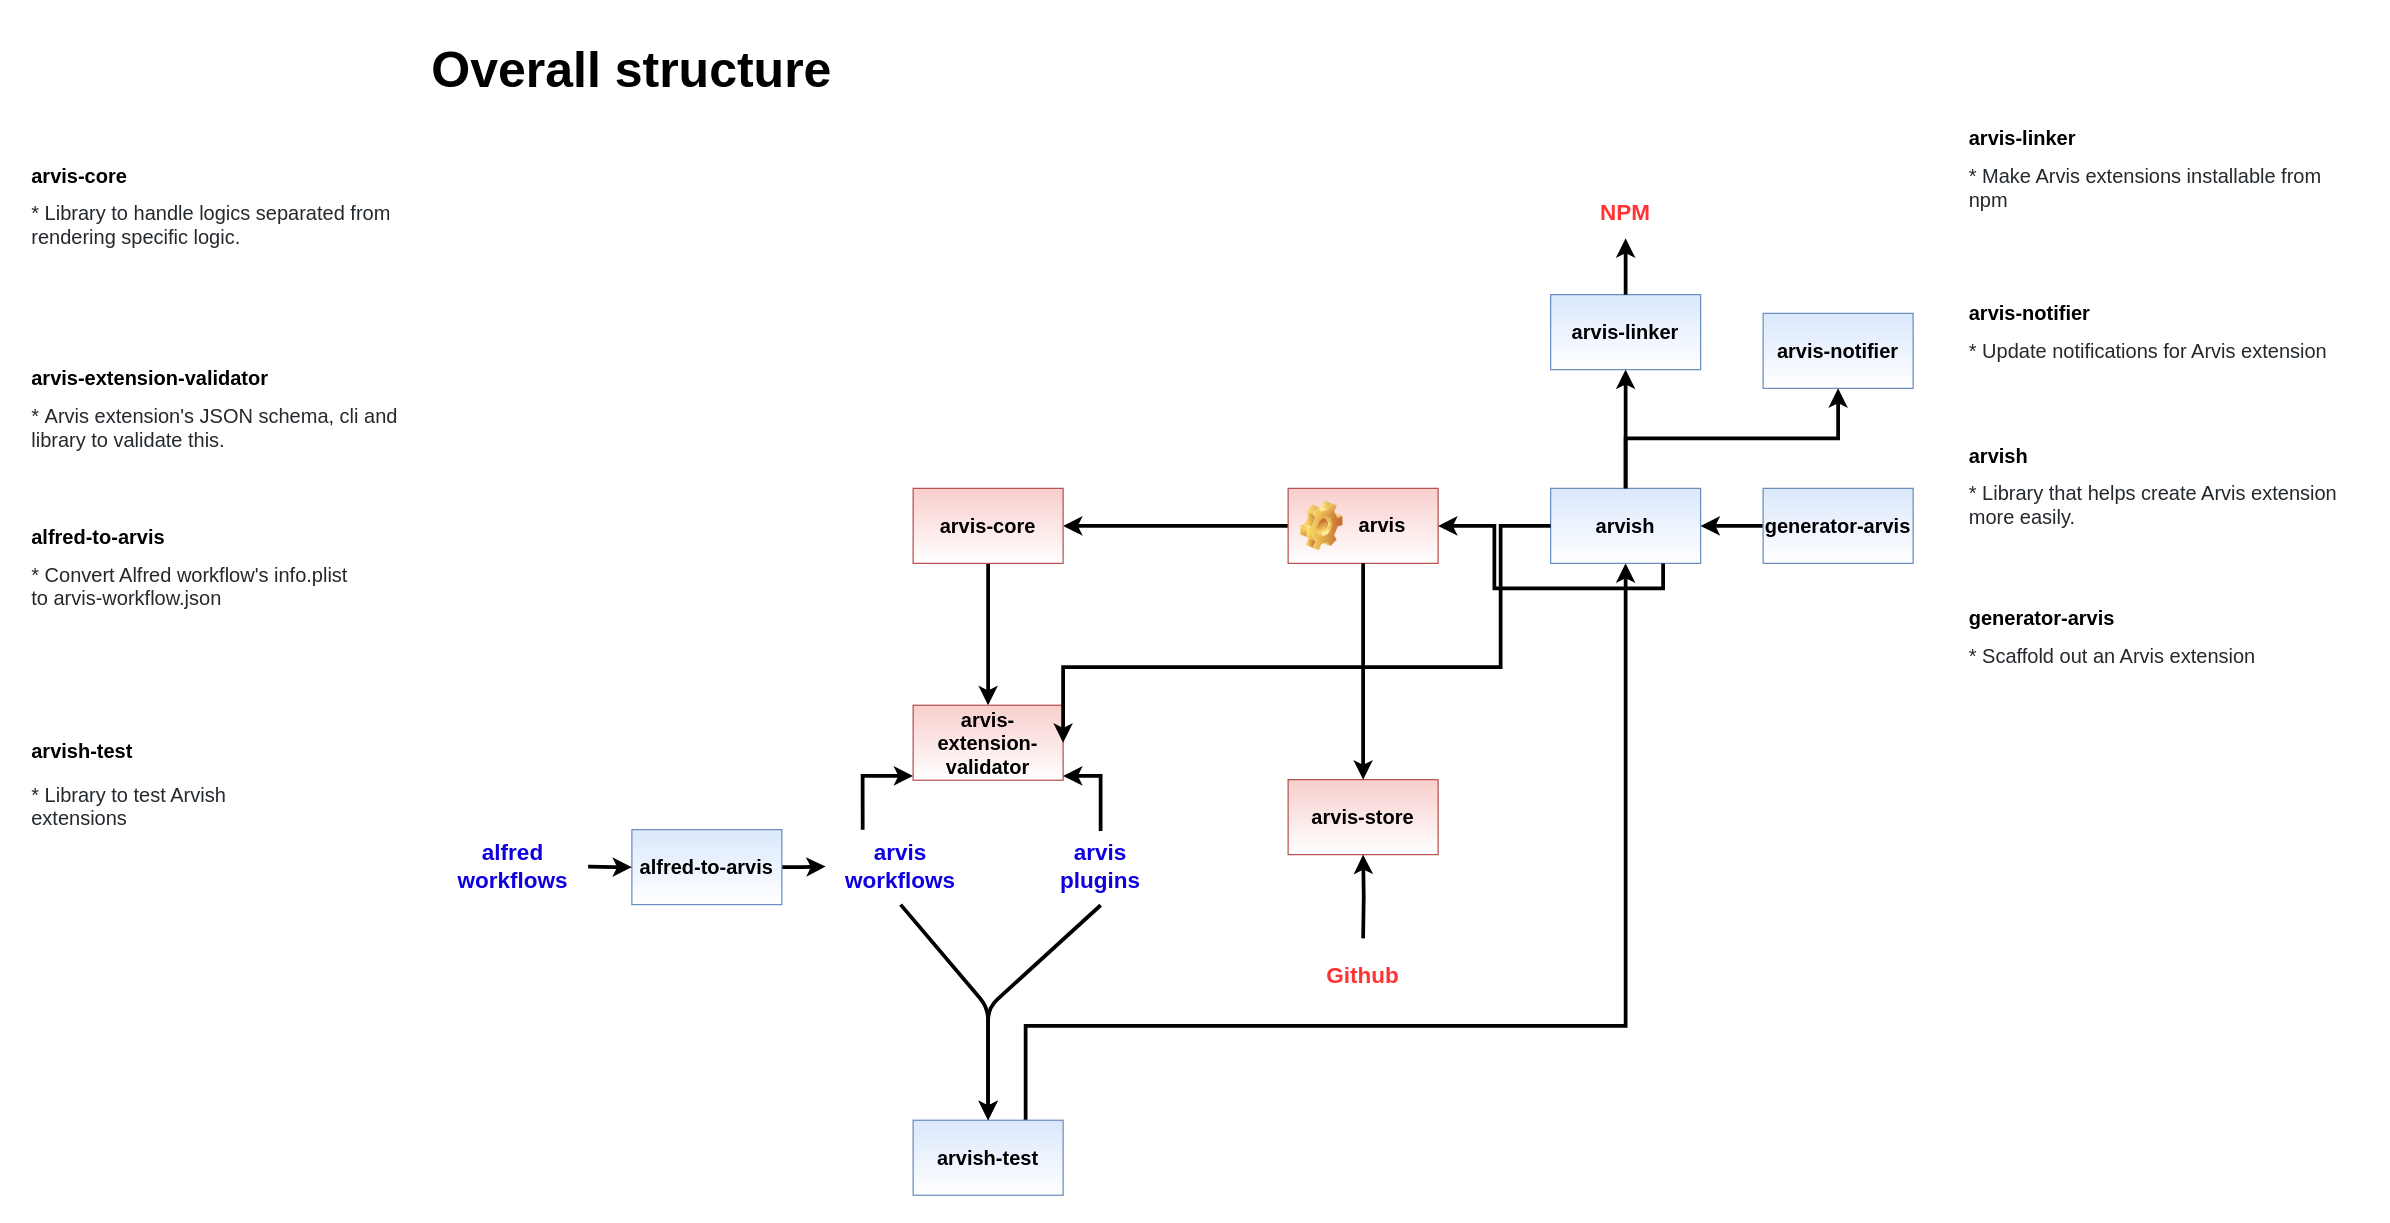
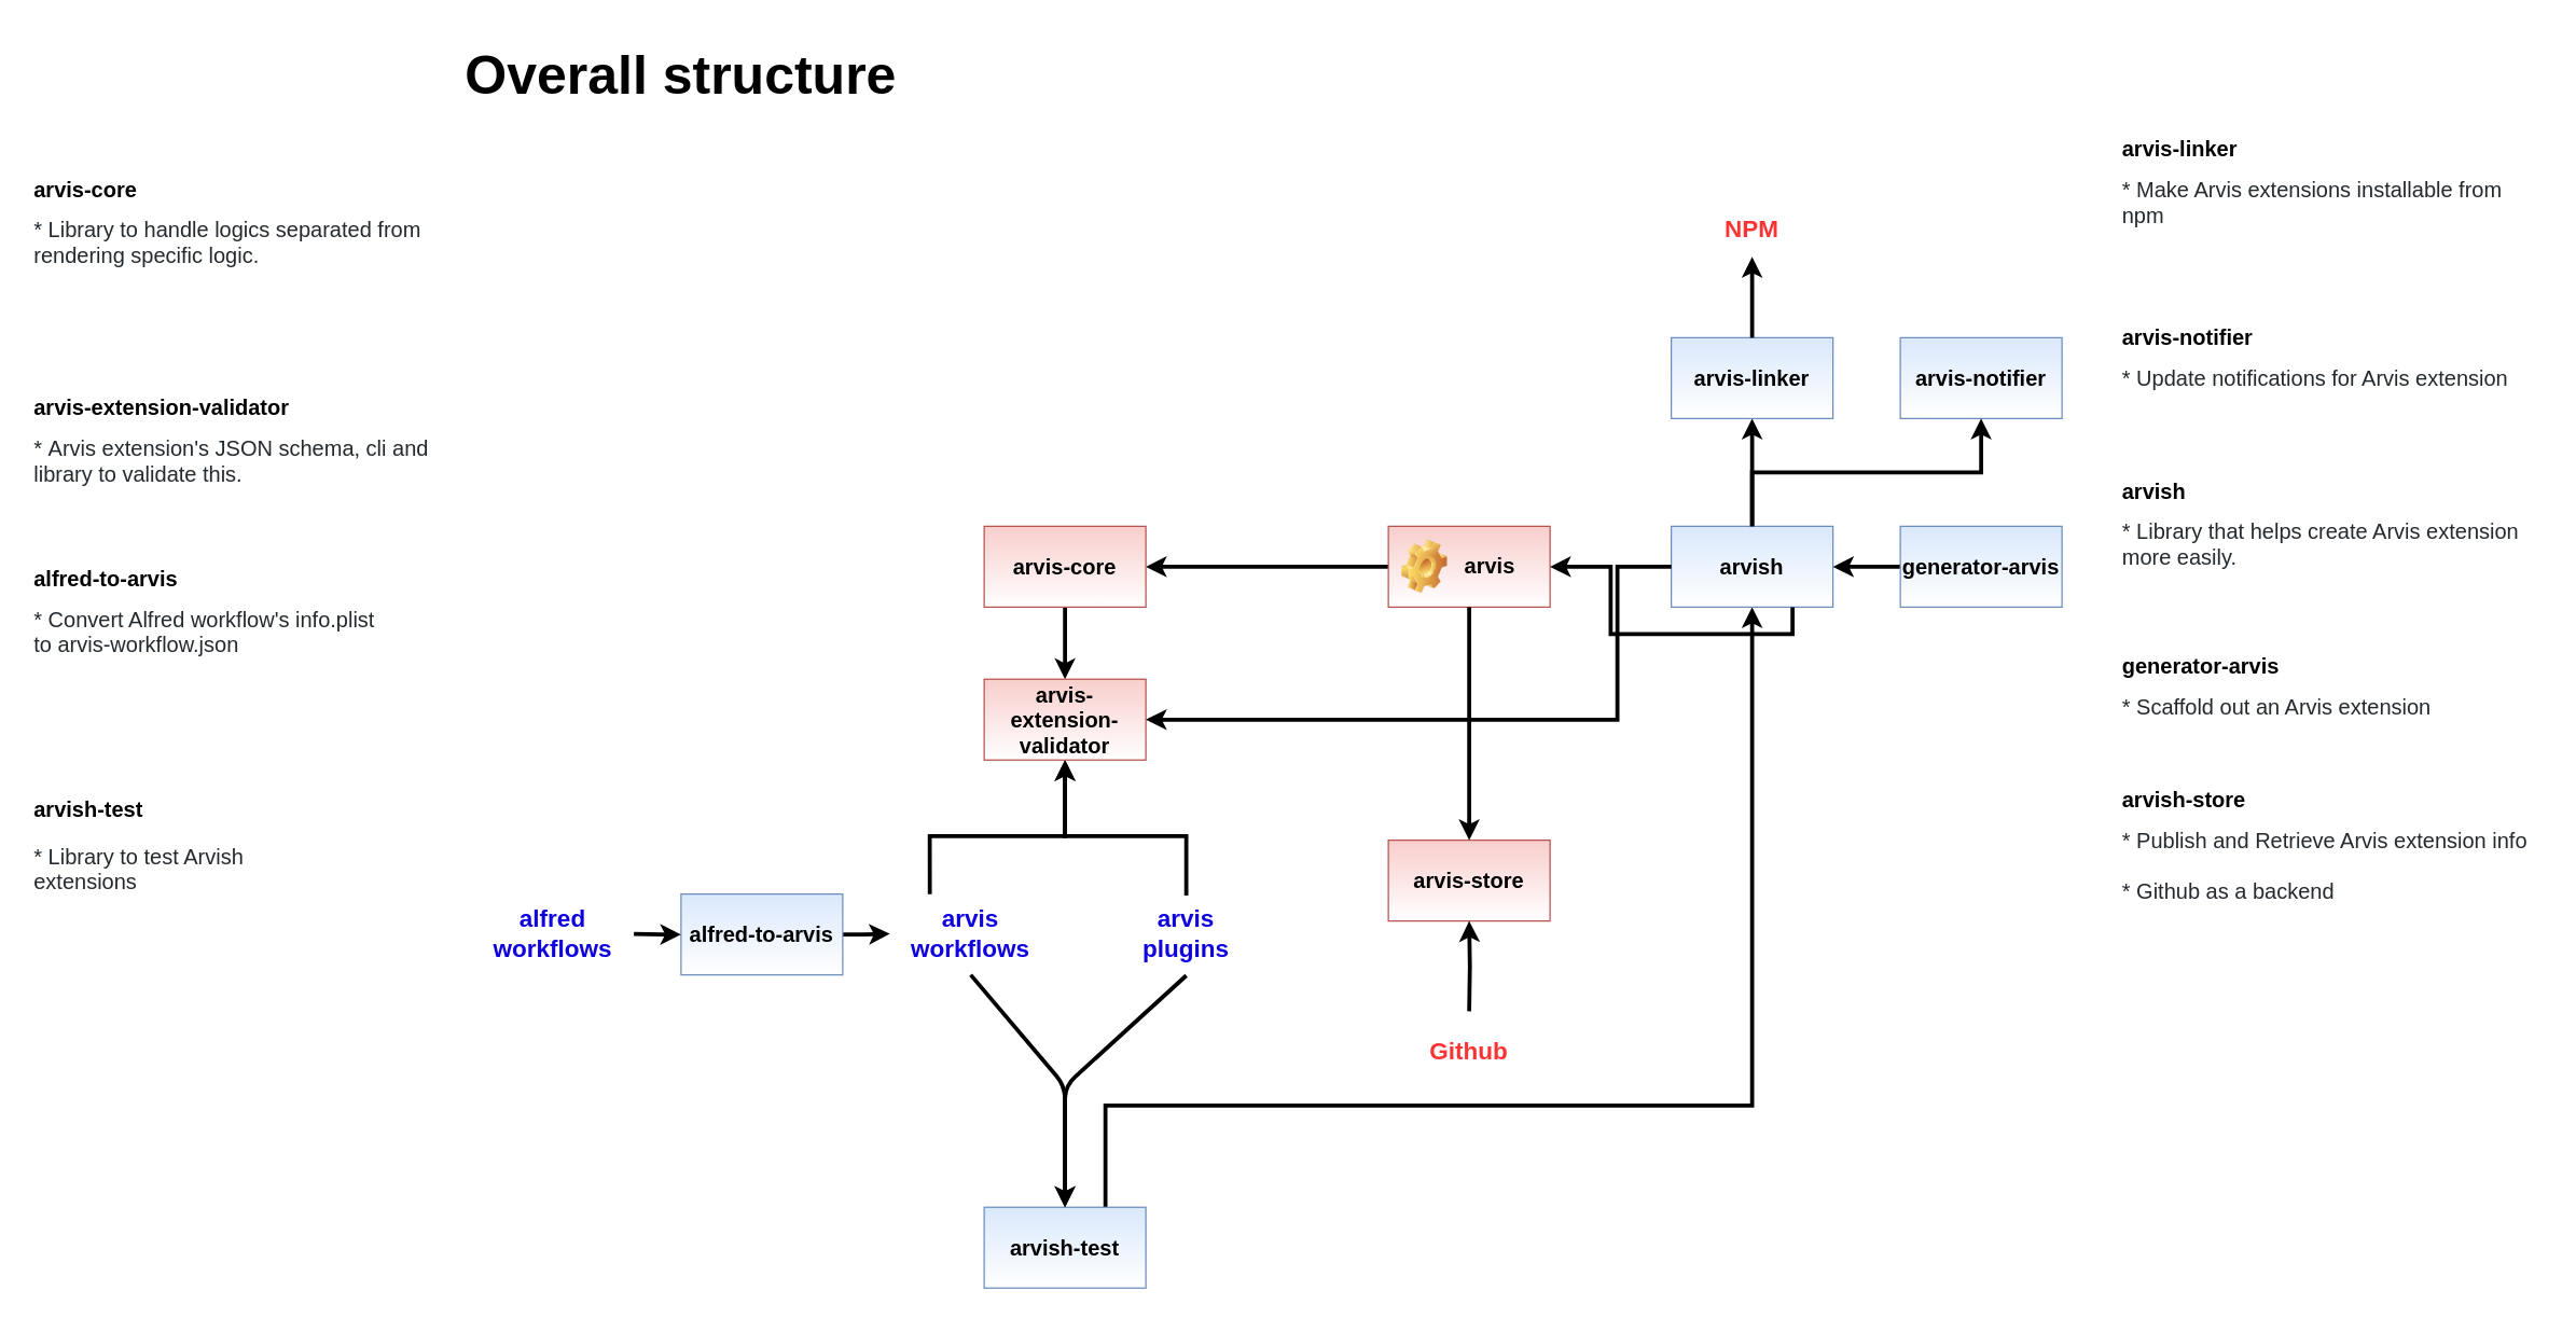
- <mxCell id="11" value="arvis-linker" style="rounded=0;whiteSpace=wrap;html=1;fillColor=#dae8fc;strokeColor=#6c8ebf;fontStyle=1;fontSize=16;gradientColor=#ffffff;" parent="1" vertex="1"><mxGeometry x="1240" y="235" width="120" height="60" as="geometry" /></mxCell>
+ <mxCell id="11" value="arvis-linker" style="rounded=0;whiteSpace=wrap;html=1;fillColor=#dae8fc;strokeColor=#6c8ebf;fontStyle=1;fontSize=16;gradientColor=#ffffff;" parent="1" vertex="1"><mxGeometry x="1240" y="250" width="120" height="60" as="geometry" /></mxCell>
- <mxCell id="24" value="arvis-extension-validator" style="rounded=0;whiteSpace=wrap;html=1;fillColor=#f8cecc;strokeColor=#b85450;fontStyle=1;fontSize=16;gradientColor=#ffffff;" parent="1" vertex="1"><mxGeometry x="730" y="563.5" width="120" height="60" as="geometry" /></mxCell>
+ <mxCell id="24" value="arvis-extension-validator" style="rounded=0;whiteSpace=wrap;html=1;fillColor=#f8cecc;strokeColor=#b85450;fontStyle=1;fontSize=16;gradientColor=#ffffff;" parent="1" vertex="1"><mxGeometry x="730" y="503.5" width="120" height="60" as="geometry" /></mxCell>
+ <mxCell id="28" value="&lt;h1 style=&quot;font-size: 16px;&quot;&gt;arvish-store&lt;/h1&gt;&lt;span style=&quot;color: rgb(36, 41, 46); background-color: rgb(255, 255, 255); font-size: 16px;&quot;&gt;&lt;font style=&quot;font-size: 16px;&quot;&gt;*&amp;nbsp;&lt;/font&gt;&lt;/span&gt;&lt;span style=&quot;color: rgb(36, 41, 46); background-color: rgb(255, 255, 255); font-size: 16px;&quot;&gt;&lt;font style=&quot;font-size: 16px;&quot;&gt;Publish and Retrieve Arvis extension info&lt;br style=&quot;font-size: 16px;&quot;&gt;&lt;br style=&quot;font-size: 16px;&quot;&gt;* Github as a backend&lt;/font&gt;&lt;br style=&quot;font-size: 16px;&quot;&gt;&lt;/span&gt;" style="text;html=1;strokeColor=none;fillColor=none;spacing=5;spacingTop=-20;whiteSpace=wrap;overflow=hidden;rounded=0;fontSize=16;" parent="1" vertex="1"><mxGeometry x="1570" y="583" width="320" height="120" as="geometry" /></mxCell>
